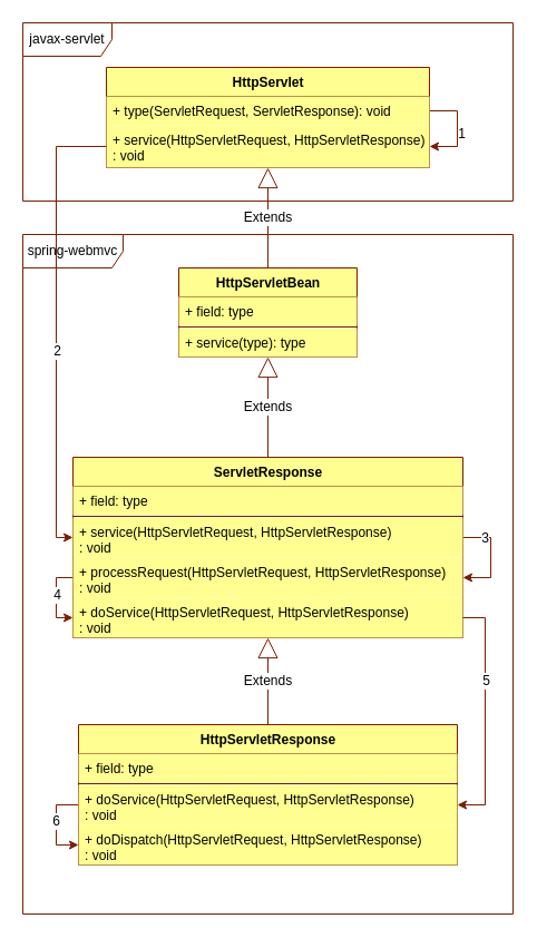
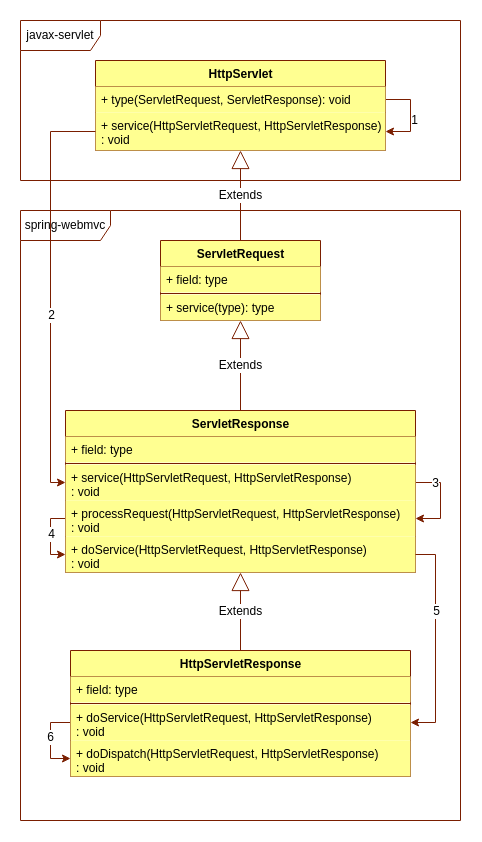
- <mxCell id="20" value="HttpServletBean" style="swimlane;fontStyle=1;align=center;verticalAlign=top;childLayout=stackLayout;horizontal=1;startSize=26;horizontalStack=0;resizeParent=1;resizeParentMax=0;resizeLast=0;collapsible=1;marginBottom=0;fontFamily=Helvetica;fontSize=12;fontColor=#000000;strokeColor=#7A1E00;fillColor=#FFFF91;html=1;" vertex="1" parent="1"><mxGeometry x="160" y="240" width="160" height="80" as="geometry" /></mxCell>
+ <mxCell id="20" value="ServletRequest" style="swimlane;fontStyle=1;align=center;verticalAlign=top;childLayout=stackLayout;horizontal=1;startSize=26;horizontalStack=0;resizeParent=1;resizeParentMax=0;resizeLast=0;collapsible=1;marginBottom=0;fontFamily=Helvetica;fontSize=12;fontColor=#000000;strokeColor=#7A1E00;fillColor=#FFFF91;html=1;" vertex="1" parent="1"><mxGeometry x="160" y="240" width="160" height="80" as="geometry" /></mxCell>
